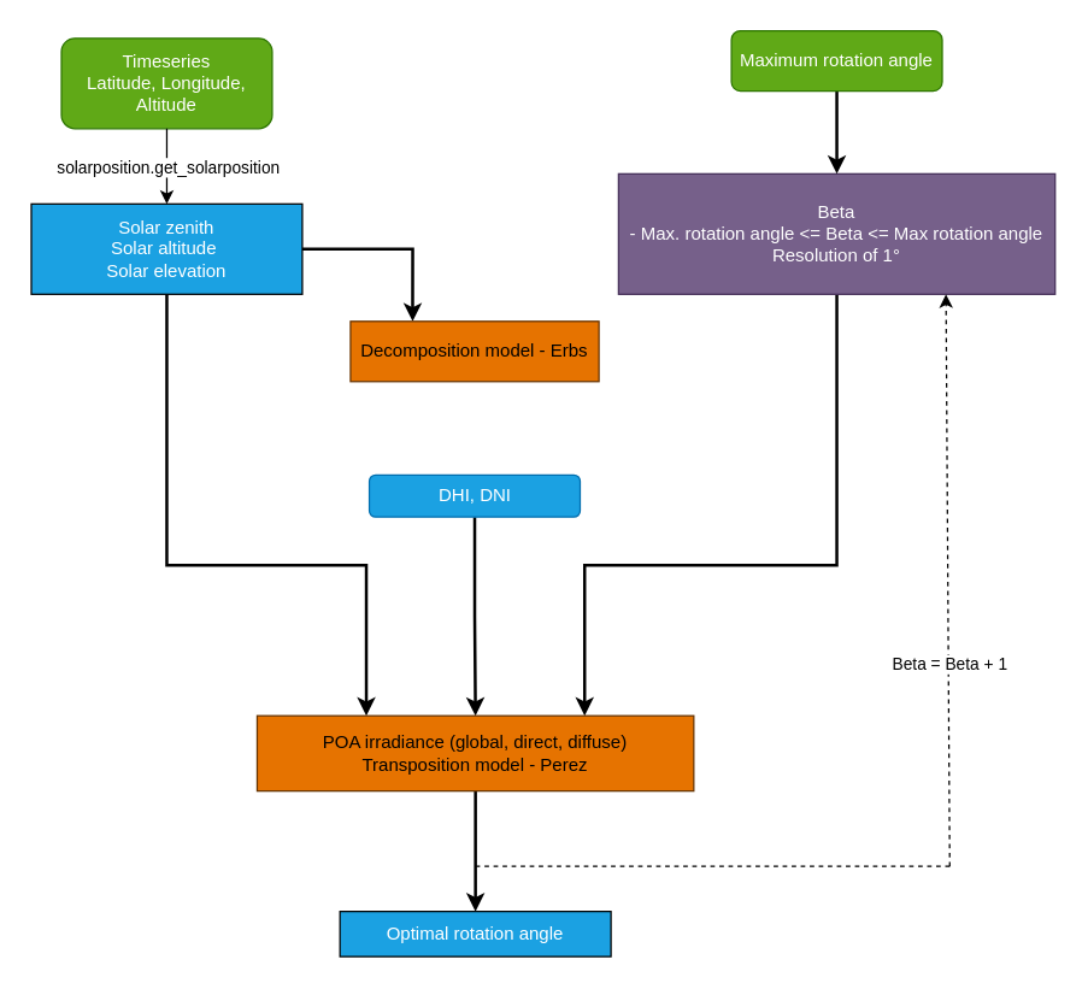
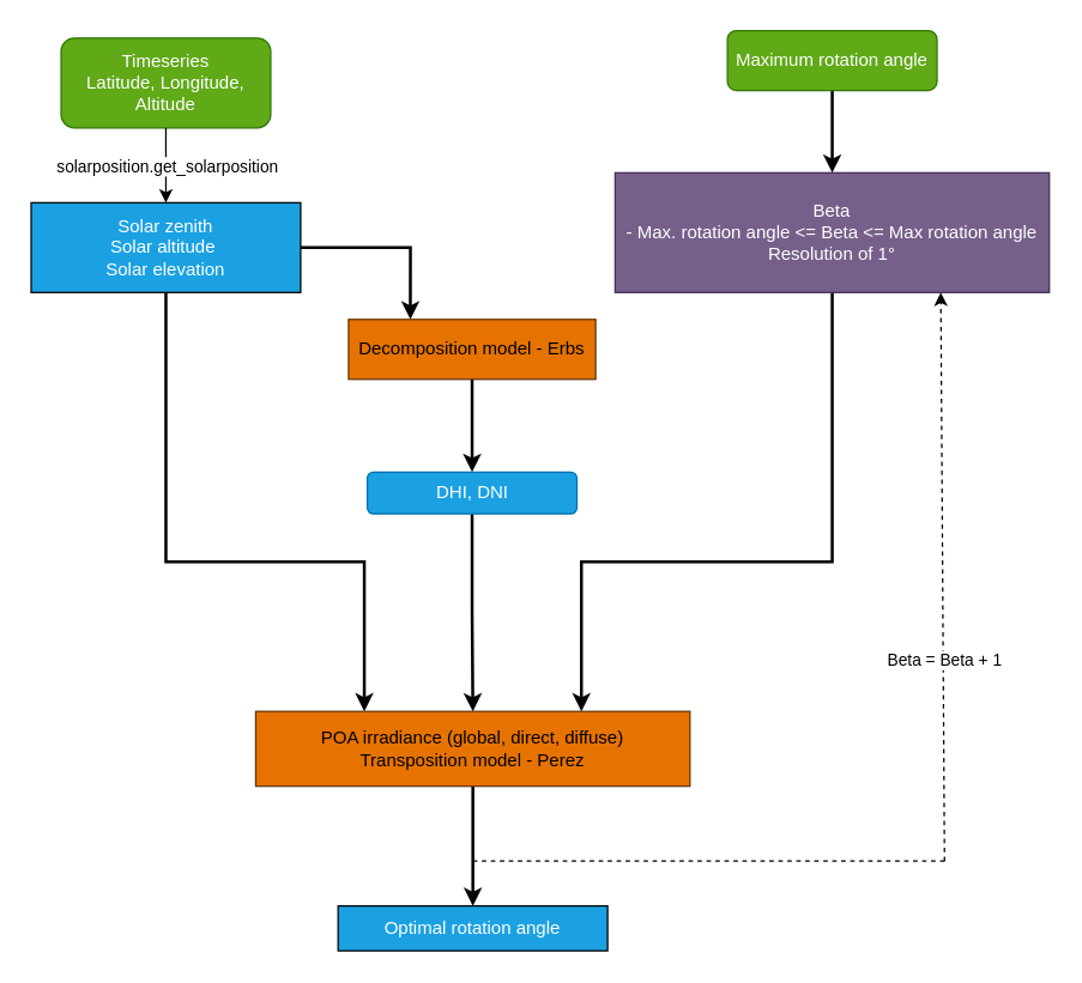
+ <mxCell id="19" style="edgeStyle=orthogonalEdgeStyle;rounded=0;orthogonalLoop=1;jettySize=auto;html=1;exitX=0.5;exitY=1;exitDx=0;exitDy=0;entryX=0.5;entryY=0;entryDx=0;entryDy=0;strokeWidth=2;" parent="1" source="20" target="21" edge="1"><mxGeometry relative="1" as="geometry" /></mxCell>
